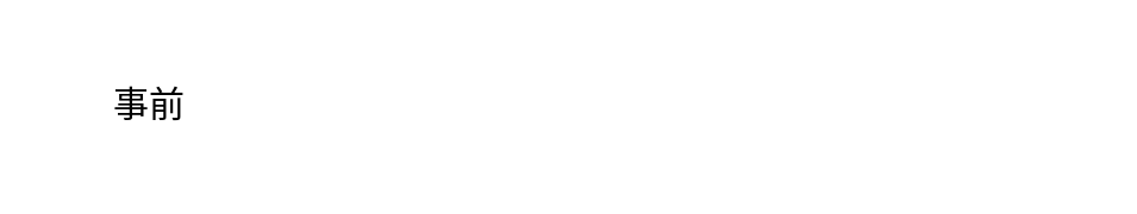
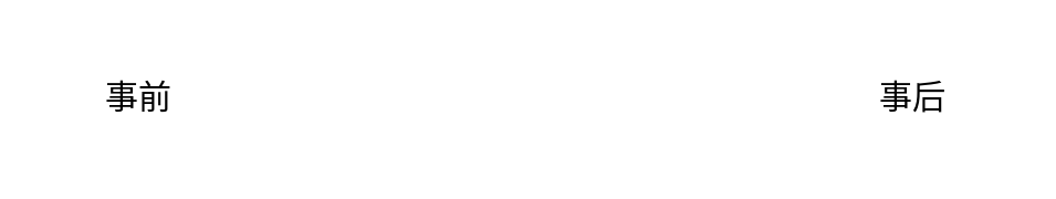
+ <mxCell id="3" value="事后" style="text;html=1;strokeColor=none;fillColor=none;align=center;verticalAlign=middle;whiteSpace=wrap;rounded=0;" vertex="1" parent="1"><mxGeometry x="300" y="20" width="60" height="30" as="geometry" /></mxCell>
